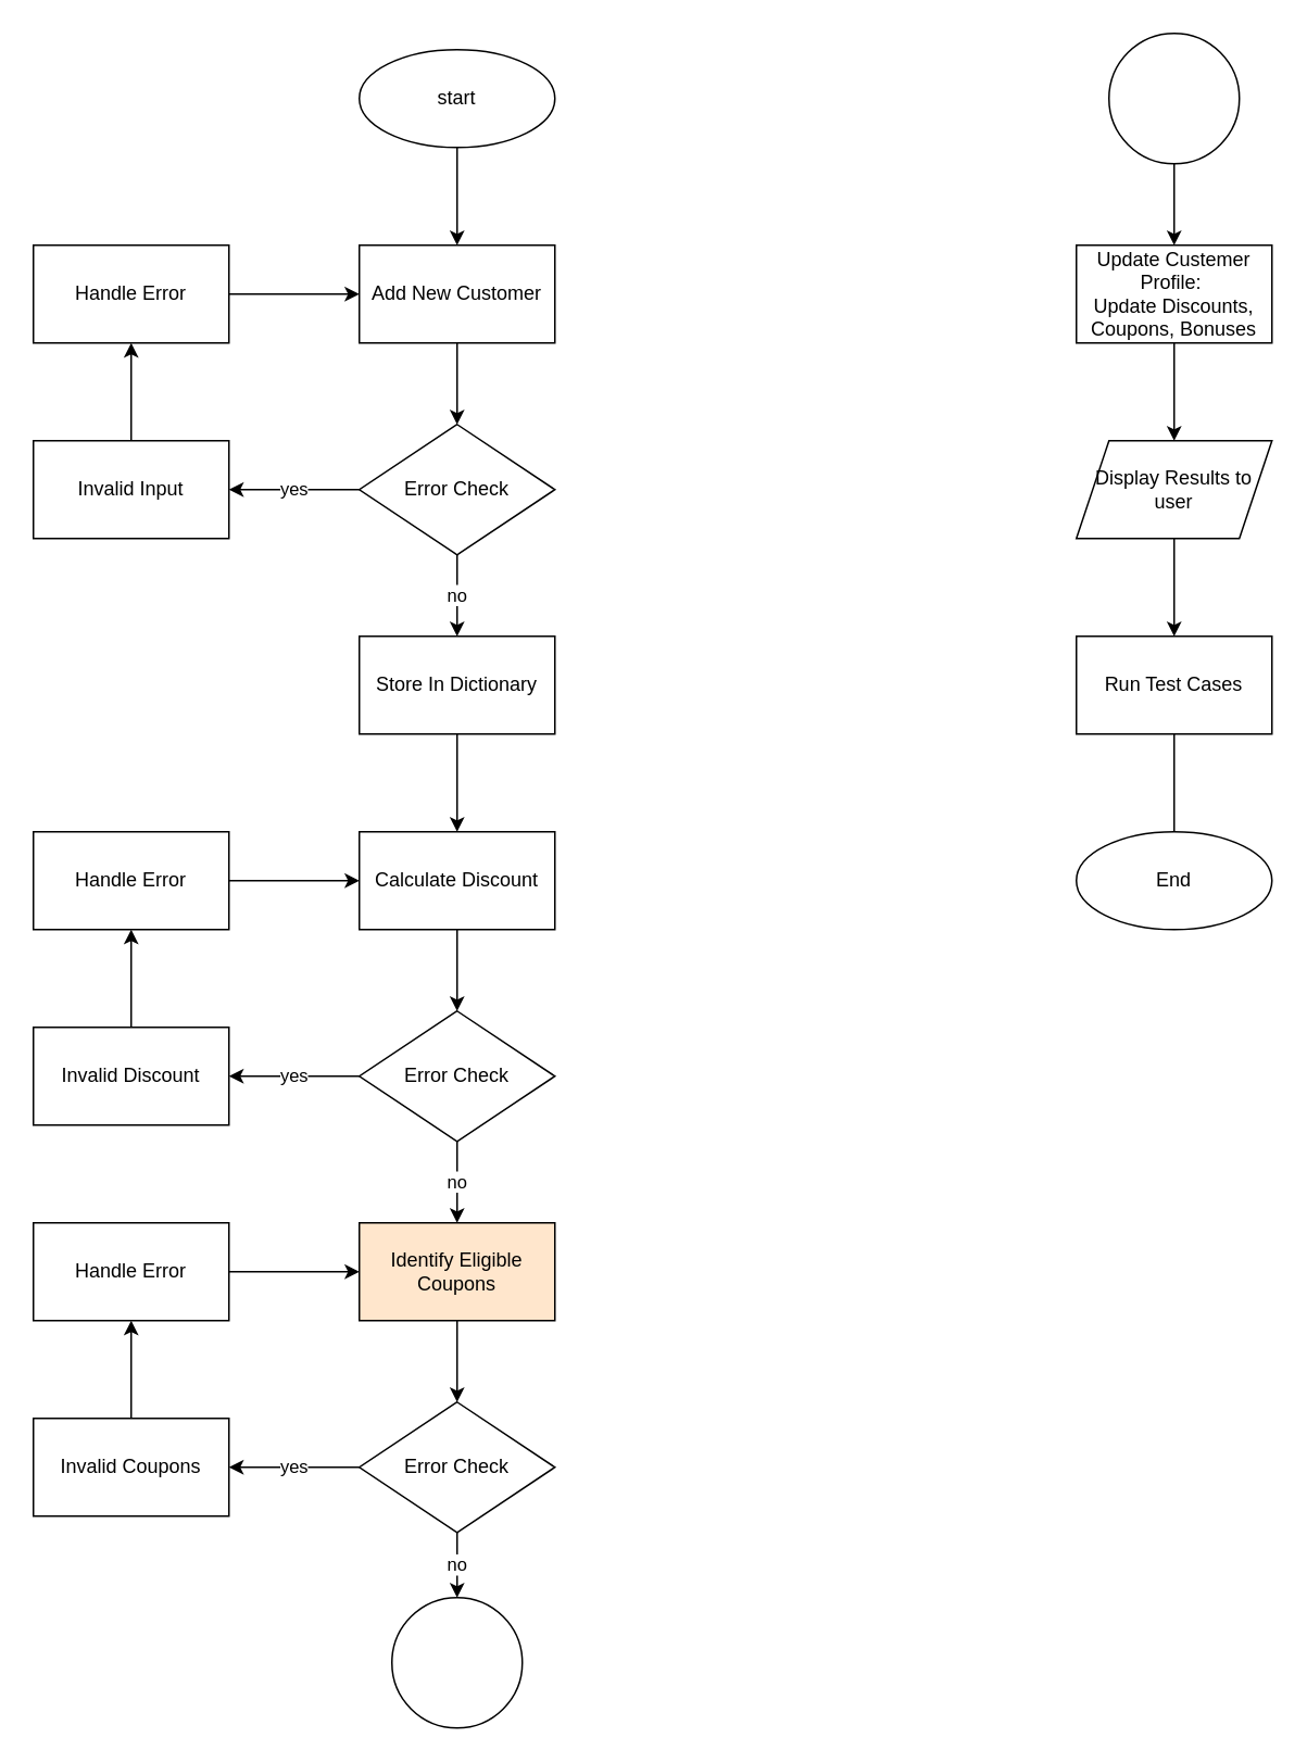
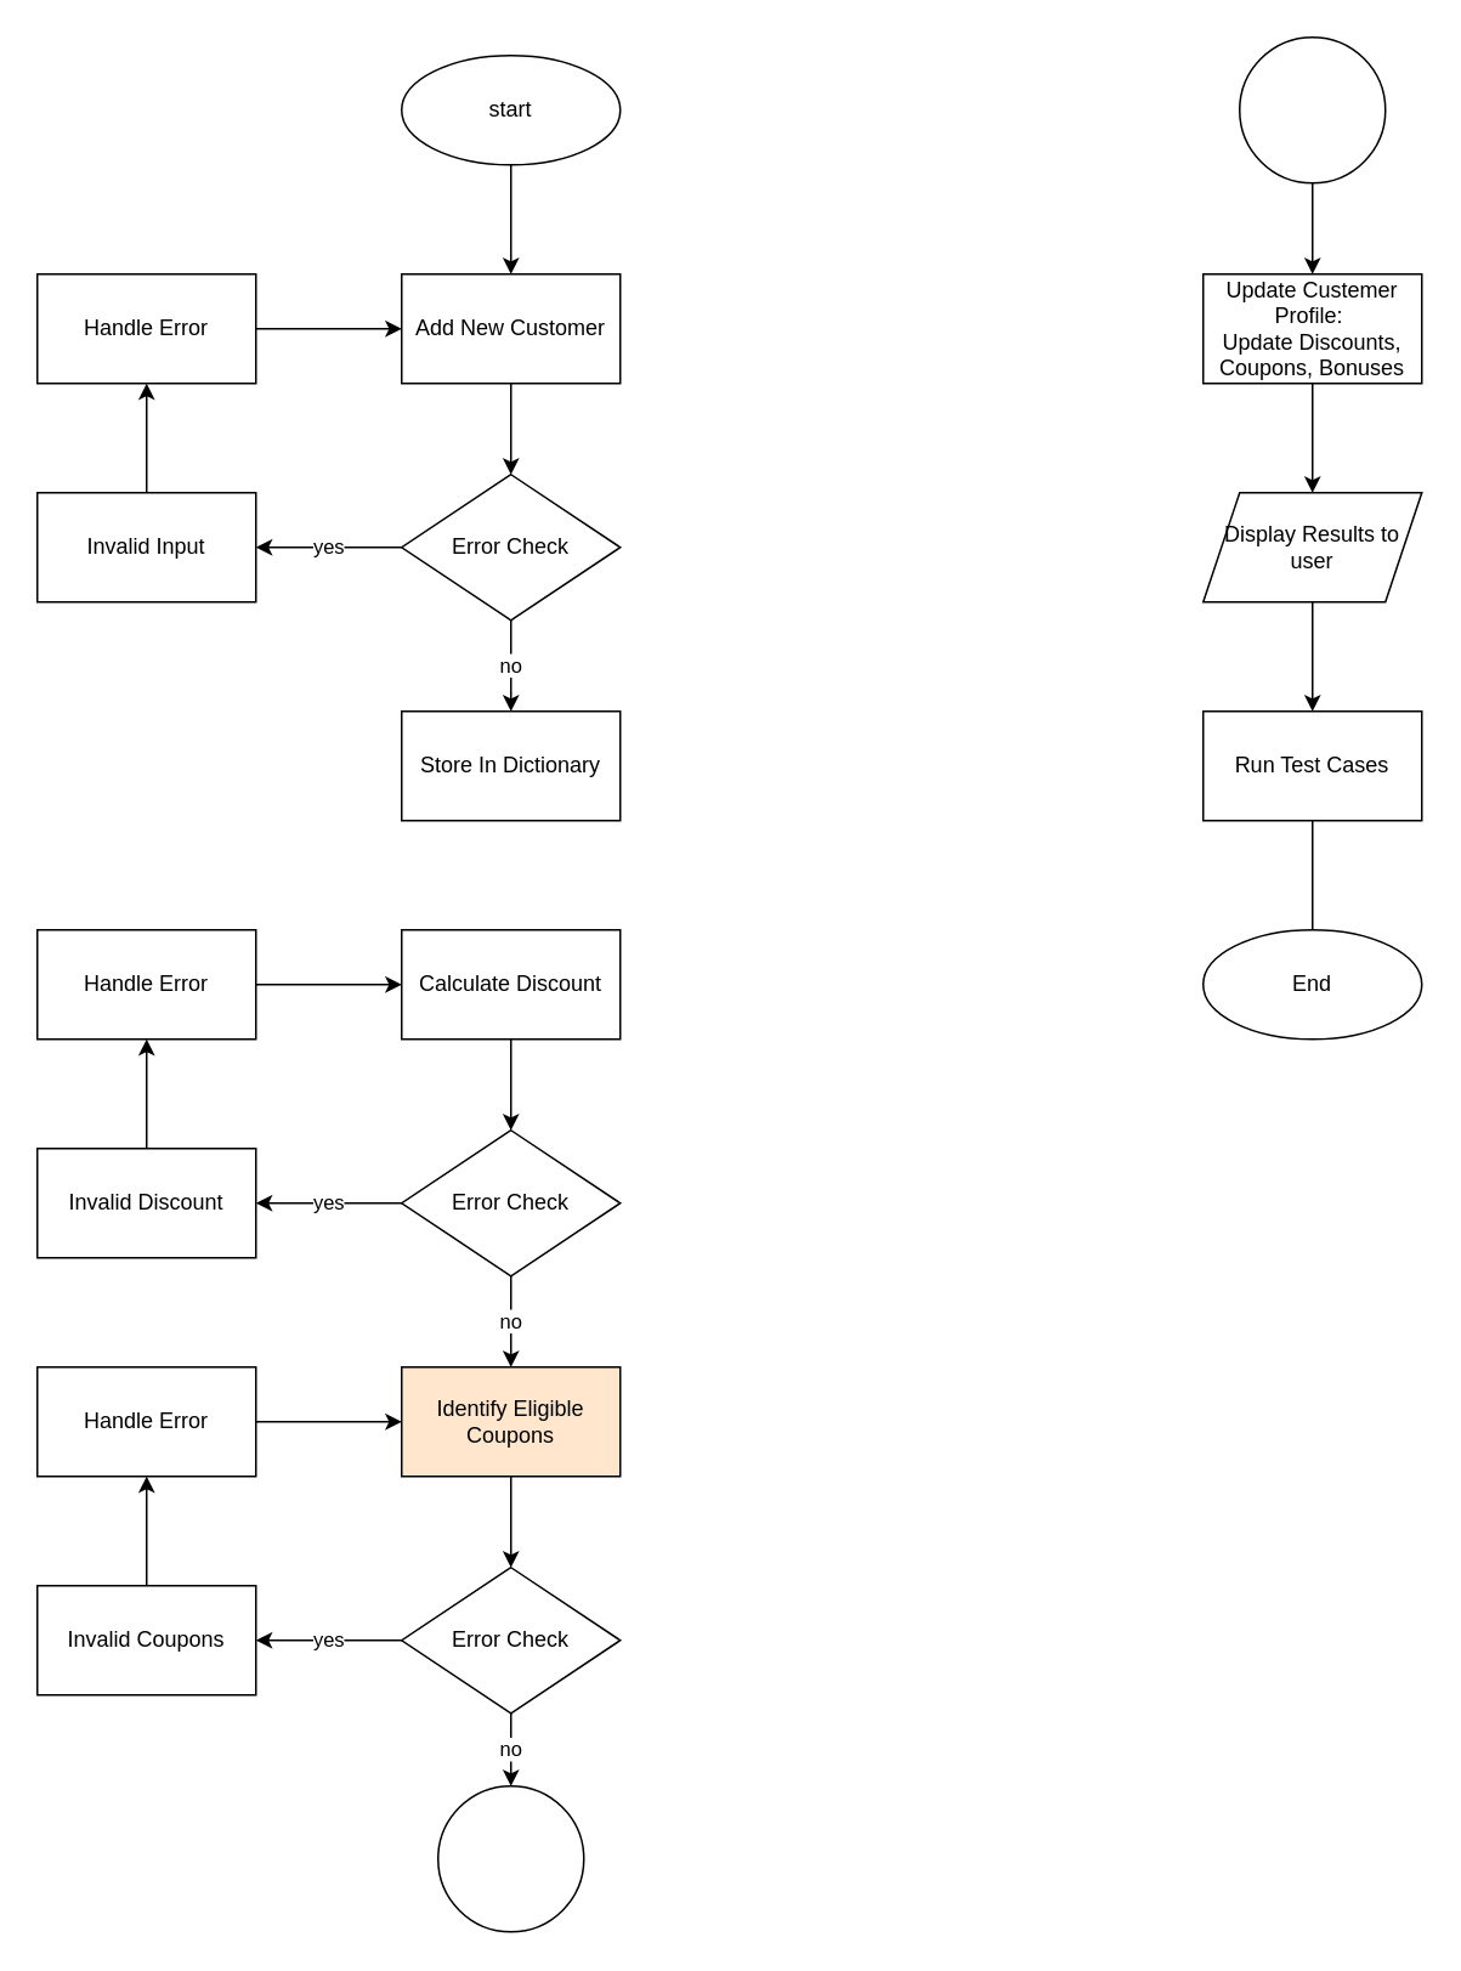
- <mxCell id="11" value="" style="edgeStyle=orthogonalEdgeStyle;rounded=0;orthogonalLoop=1;jettySize=auto;html=1;" edge="1" parent="1" source="12" target="16"><mxGeometry relative="1" as="geometry" /></mxCell>
